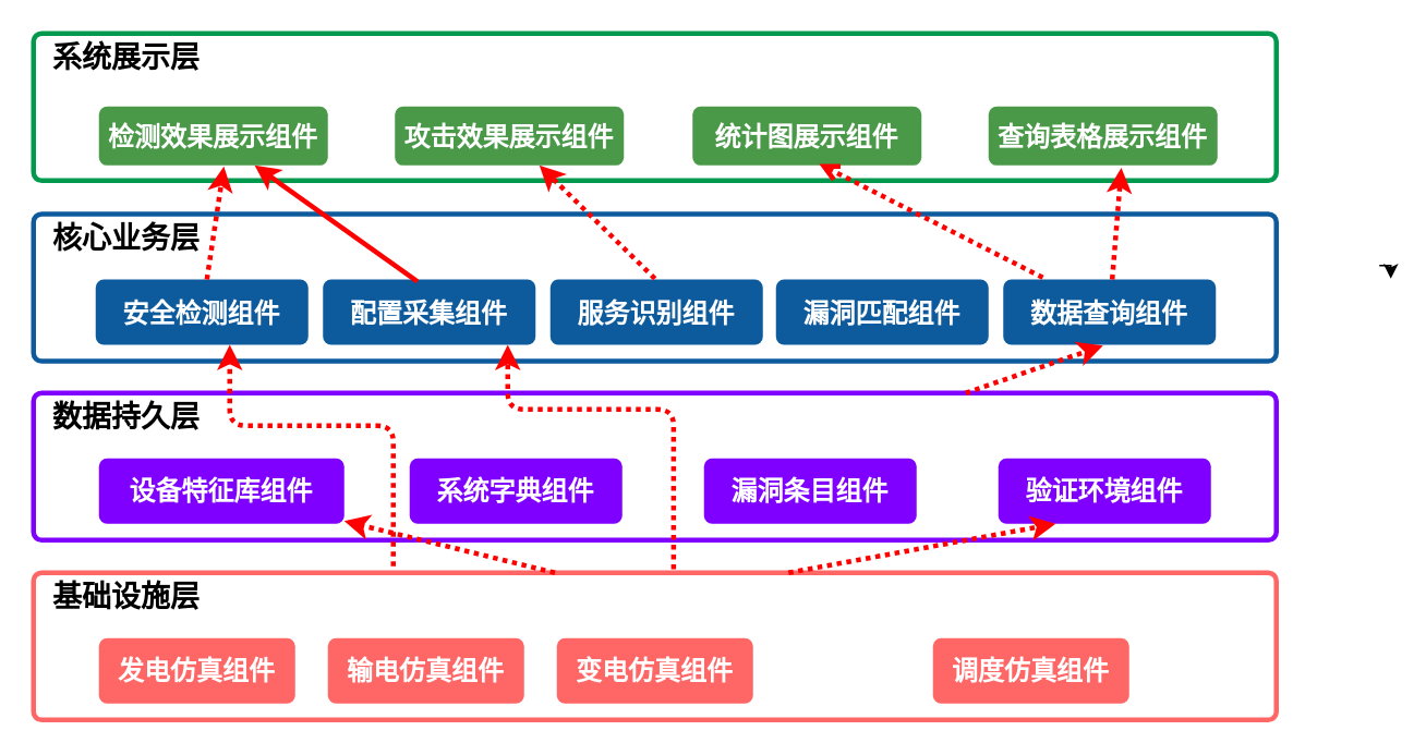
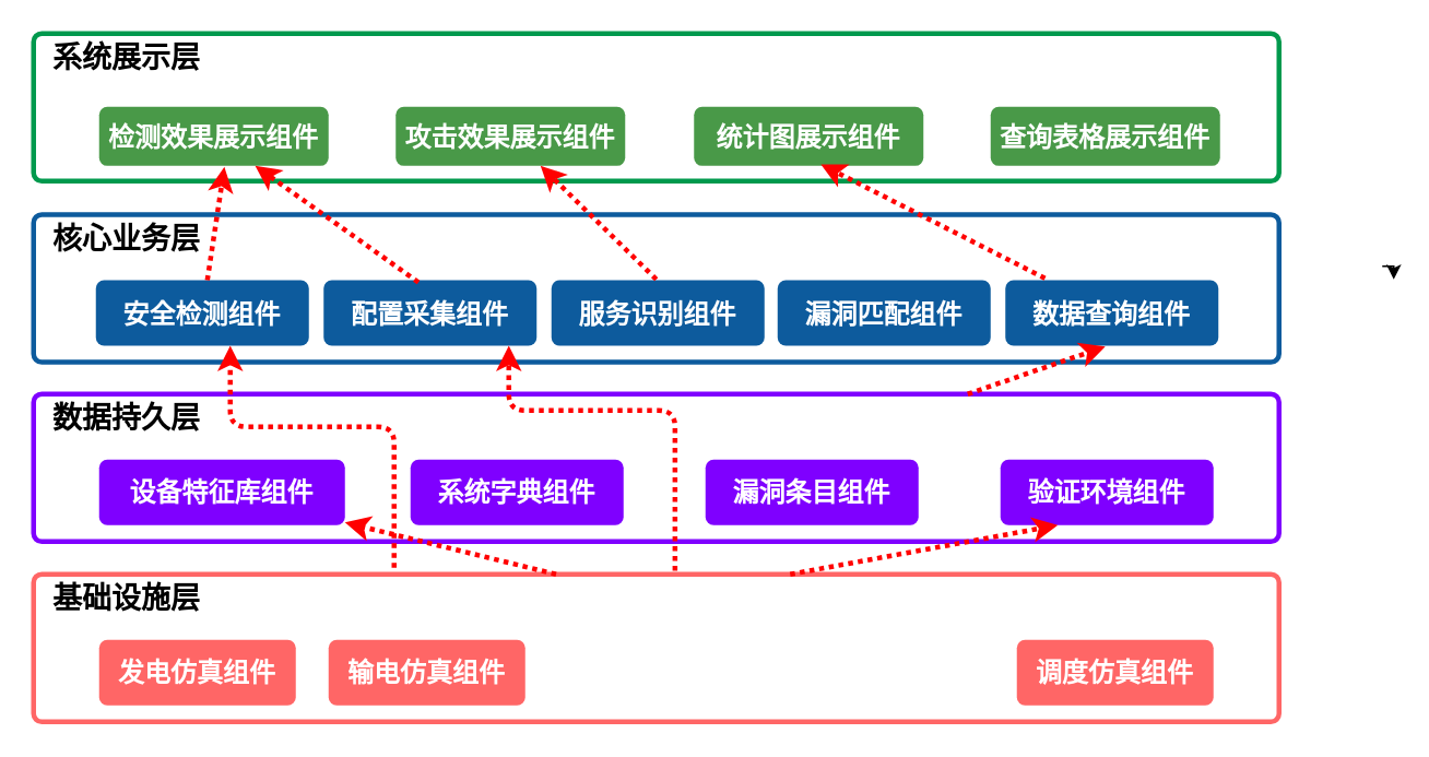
- <mxCell id="34" value="" style="endArrow=open;html=1;fontColor=#000000;strokeColor=#FF0000;strokeWidth=3;dashed=1;dashPattern=1 1;entryX=0.553;entryY=0.974;entryDx=0;entryDy=0;entryPerimeter=0;exitX=0.186;exitY=-0.028;exitDx=0;exitDy=0;exitPerimeter=0;" edge="1" parent="1" source="14" target="6"><mxGeometry width="50" height="50" relative="1" as="geometry"><mxPoint x="513.037" y="290" as="sourcePoint" /><mxPoint x="540.963" y="220.5" as="targetPoint" /></mxGeometry></mxCell>
+ <mxCell id="34" value="" style="endArrow=classic;html=1;fontColor=#000000;strokeColor=#FF0000;strokeWidth=3;dashed=1;dashPattern=1 1;entryX=0.553;entryY=0.974;entryDx=0;entryDy=0;entryPerimeter=0;exitX=0.186;exitY=-0.028;exitDx=0;exitDy=0;exitPerimeter=0;" edge="1" parent="1" source="14" target="6"><mxGeometry width="50" height="50" relative="1" as="geometry"><mxPoint x="513.037" y="290" as="sourcePoint" /><mxPoint x="540.963" y="220.5" as="targetPoint" /></mxGeometry></mxCell>
- <mxCell id="37" value="" style="endArrow=classic;html=1;fontColor=#000000;strokeColor=#FF0000;strokeWidth=3;dashed=0;dashPattern=1 1;exitX=0.445;exitY=0.033;exitDx=0;exitDy=0;exitPerimeter=0;" edge="1" parent="1" source="11" target="4"><mxGeometry width="50" height="50" relative="1" as="geometry"><mxPoint x="543.037" y="320" as="sourcePoint" /><mxPoint x="570.963" y="250.5" as="targetPoint" /></mxGeometry></mxCell>
+ <mxCell id="37" value="" style="endArrow=classic;html=1;fontColor=#000000;strokeColor=#FF0000;strokeWidth=3;dashed=1;dashPattern=1 1;exitX=0.445;exitY=0.033;exitDx=0;exitDy=0;exitPerimeter=0;" edge="1" parent="1" source="11" target="4"><mxGeometry width="50" height="50" relative="1" as="geometry"><mxPoint x="543.037" y="320" as="sourcePoint" /><mxPoint x="570.963" y="250.5" as="targetPoint" /></mxGeometry></mxCell>
- <mxCell id="32" value="" style="endArrow=classic;html=1;fontColor=#000000;strokeColor=#FF0000;strokeWidth=3;dashed=1;dashPattern=1 1;entryX=0.58;entryY=1.041;entryDx=0;entryDy=0;entryPerimeter=0;" edge="1" parent="1" source="14" target="7"><mxGeometry width="50" height="50" relative="1" as="geometry"><mxPoint x="523.037" y="300" as="sourcePoint" /><mxPoint x="550.963" y="230.5" as="targetPoint" /></mxGeometry></mxCell>
- <mxCell id="25" value="变电仿真组件" style="html=1;shadow=0;dashed=0;shape=mxgraph.bootstrap.rrect;align=center;rSize=5;strokeColor=none;fillColor=#FF6666;fontColor=#ffffff;fontStyle=1;whiteSpace=wrap;fontSize=16;fontFamily=楷体;" parent="21" vertex="1"><mxGeometry x="320" y="40" width="120" height="40" as="geometry" /></mxCell>
- <mxCell id="26" value="调度仿真组件" style="html=1;shadow=0;dashed=0;shape=mxgraph.bootstrap.rrect;align=center;rSize=5;strokeColor=none;fillColor=#FF6666;fontColor=#ffffff;fontStyle=1;whiteSpace=wrap;fontSize=16;fontFamily=楷体;" parent="21" vertex="1"><mxGeometry x="550" y="40" width="120" height="40" as="geometry" /></mxCell>
+ <mxCell id="26" value="调度仿真组件" style="html=1;shadow=0;dashed=0;shape=mxgraph.bootstrap.rrect;align=center;rSize=5;strokeColor=none;fillColor=#FF6666;fontColor=#ffffff;fontStyle=1;whiteSpace=wrap;fontSize=16;fontFamily=楷体;" parent="21" vertex="1"><mxGeometry x="600" y="40" width="120" height="40" as="geometry" /></mxCell>
